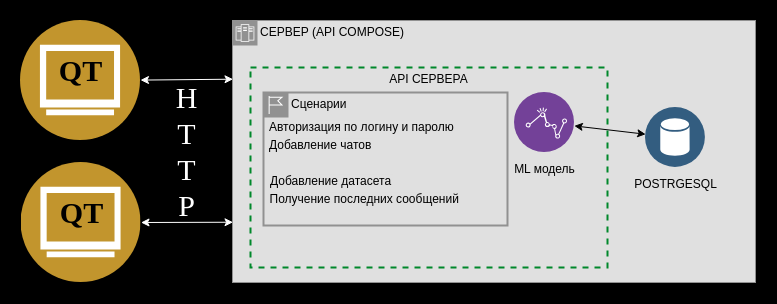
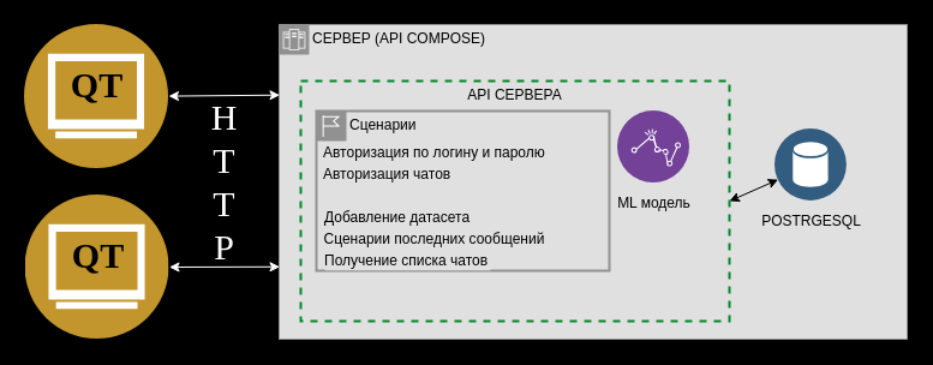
- <mxCell id="3" style="edgeStyle=none;html=1;fontSize=12;fontColor=#000000;startArrow=classic;startFill=1;" edge="1" parent="2" source="4" target="6"><mxGeometry relative="1" as="geometry" /></mxCell>
+ <mxCell id="3" style="edgeStyle=none;html=1;entryX=1;entryY=0.5;entryDx=0;entryDy=0;fontSize=12;fontColor=#000000;startArrow=classic;startFill=1;" edge="1" parent="2" source="4" target="5"><mxGeometry relative="1" as="geometry" /></mxCell>
- <mxCell id="10" value="Добавление чатов" style="text;strokeColor=none;fillColor=none;align=left;verticalAlign=middle;spacingLeft=4;spacingRight=4;overflow=hidden;points=[[0,0.5],[1,0.5]];portConstraint=eastwest;rotatable=0;labelBackgroundColor=#E0E0E0;labelBorderColor=none;fontSize=12;fontColor=#000000;" vertex="1" parent="8"><mxGeometry y="43" width="225" height="18" as="geometry" /></mxCell>
+ <mxCell id="10" value="Авторизация чатов" style="text;strokeColor=none;fillColor=none;align=left;verticalAlign=middle;spacingLeft=4;spacingRight=4;overflow=hidden;points=[[0,0.5],[1,0.5]];portConstraint=eastwest;rotatable=0;labelBackgroundColor=#E0E0E0;labelBorderColor=none;fontSize=12;fontColor=#000000;" vertex="1" parent="8"><mxGeometry y="43" width="225" height="18" as="geometry" /></mxCell>
- <mxCell id="12" value="Получение последних сообщений" style="text;strokeColor=none;fillColor=none;align=left;verticalAlign=middle;spacingLeft=4;spacingRight=4;overflow=hidden;points=[[0,0.5],[1,0.5]];portConstraint=eastwest;rotatable=0;labelBackgroundColor=#E0E0E0;labelBorderColor=none;fontSize=12;fontColor=#000000;" vertex="1" parent="8"><mxGeometry x="0.5" y="97" width="243.5" height="18" as="geometry" /></mxCell>
+ <mxCell id="12" value="Сценарии последних сообщений" style="text;strokeColor=none;fillColor=none;align=left;verticalAlign=middle;spacingLeft=4;spacingRight=4;overflow=hidden;points=[[0,0.5],[1,0.5]];portConstraint=eastwest;rotatable=0;labelBackgroundColor=#E0E0E0;labelBorderColor=none;fontSize=12;fontColor=#000000;" vertex="1" parent="8"><mxGeometry x="0.5" y="97" width="243.5" height="18" as="geometry" /></mxCell>
+ <mxCell id="13" value="Получение списка чатов" style="text;strokeColor=none;fillColor=none;align=left;verticalAlign=middle;spacingLeft=4;spacingRight=4;overflow=hidden;points=[[0,0.5],[1,0.5]];portConstraint=eastwest;rotatable=0;labelBackgroundColor=#E0E0E0;labelBorderColor=none;fontSize=12;fontColor=#000000;" vertex="1" parent="8"><mxGeometry x="1" y="115" width="242" height="18" as="geometry" /></mxCell>
